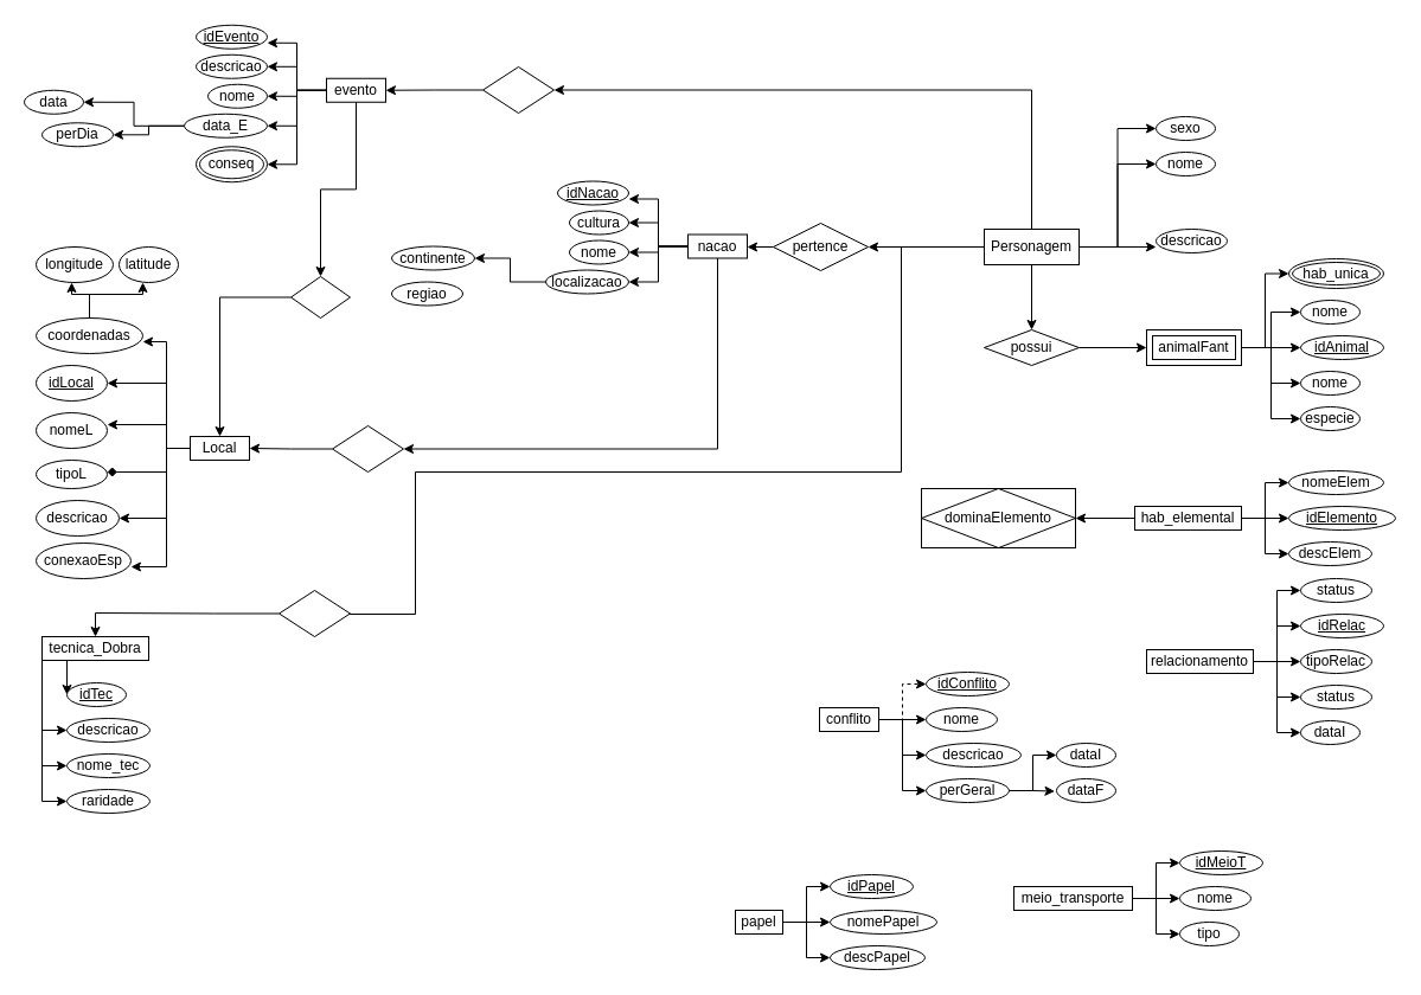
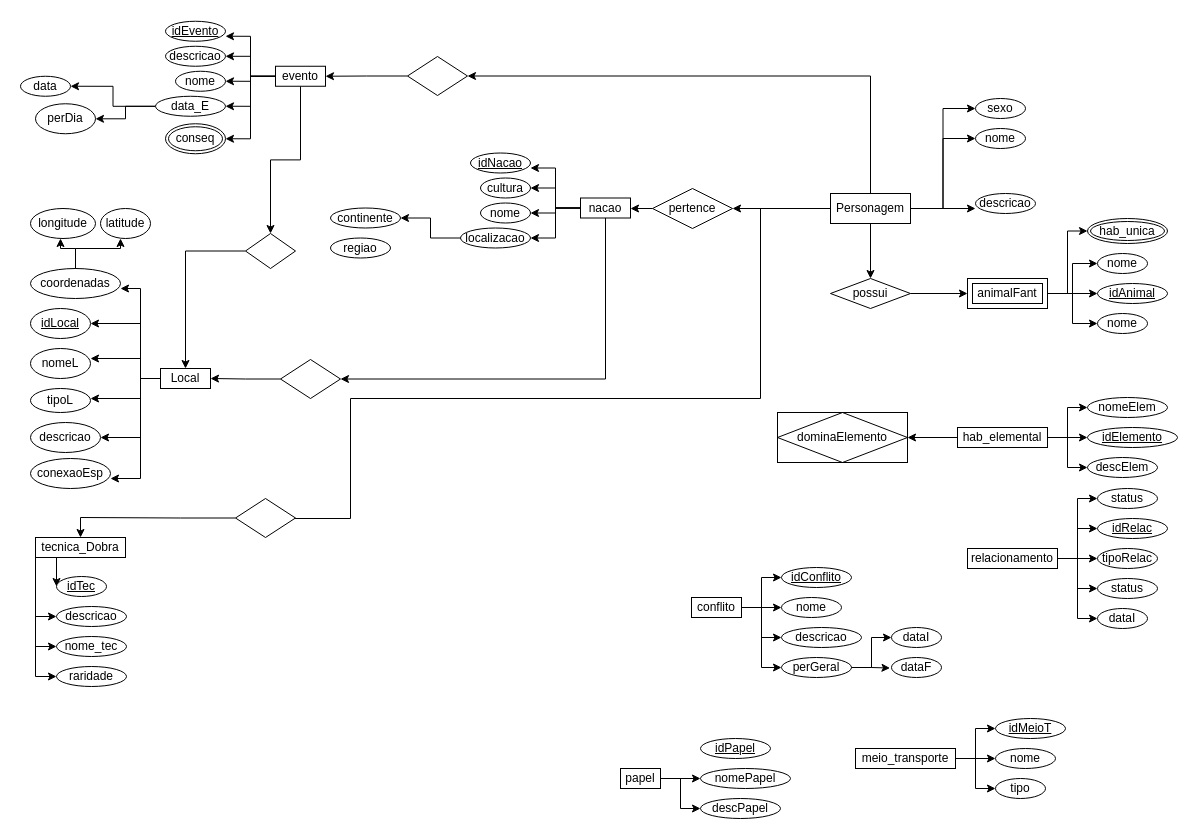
- <mxCell id="66" value="perDia" style="ellipse;whiteSpace=wrap;html=1;align=center;" vertex="1" parent="1"><mxGeometry x="35" y="103.25" width="60" height="20" as="geometry" /></mxCell>
+ <mxCell id="66" value="perDia" style="ellipse;whiteSpace=wrap;html=1;align=center;" vertex="1" parent="1"><mxGeometry x="35" y="103.25" width="60" height="30" as="geometry" /></mxCell>
- <mxCell id="117" style="edgeStyle=orthogonalEdgeStyle;rounded=0;orthogonalLoop=1;jettySize=auto;html=1;entryX=0;entryY=0.5;entryDx=0;entryDy=0;exitX=1;exitY=0.5;exitDx=0;exitDy=0;" edge="1" parent="1" source="127" target="122"><mxGeometry relative="1" as="geometry"><mxPoint x="1057" y="293" as="sourcePoint" /></mxGeometry></mxCell>
- <mxCell id="122" value="especie" style="ellipse;whiteSpace=wrap;html=1;align=center;" vertex="1" parent="1"><mxGeometry x="1097" y="343" width="50" height="20" as="geometry" /></mxCell>
- <mxCell id="25" style="edgeStyle=orthogonalEdgeStyle;rounded=0;orthogonalLoop=1;jettySize=auto;html=1;entryX=1;entryY=0.417;entryDx=0;entryDy=0;entryPerimeter=0;endArrow=diamond;" edge="1" parent="1" source="4" target="6"><mxGeometry relative="1" as="geometry"><Array as="points"><mxPoint x="140" y="378" /><mxPoint x="140" y="398" /></Array></mxGeometry></mxCell>
+ <mxCell id="25" style="edgeStyle=orthogonalEdgeStyle;rounded=0;orthogonalLoop=1;jettySize=auto;html=1;entryX=1;entryY=0.417;entryDx=0;entryDy=0;entryPerimeter=0;" edge="1" parent="1" source="4" target="6"><mxGeometry relative="1" as="geometry"><Array as="points"><mxPoint x="140" y="378" /><mxPoint x="140" y="398" /></Array></mxGeometry></mxCell>
- <mxCell id="82" style="edgeStyle=orthogonalEdgeStyle;rounded=0;orthogonalLoop=1;jettySize=auto;html=1;entryX=0;entryY=0.5;entryDx=0;entryDy=0;dashed=1;" edge="1" parent="1" source="86" target="88"><mxGeometry relative="1" as="geometry" /></mxCell>
+ <mxCell id="82" style="edgeStyle=orthogonalEdgeStyle;rounded=0;orthogonalLoop=1;jettySize=auto;html=1;entryX=0;entryY=0.5;entryDx=0;entryDy=0;" edge="1" parent="1" source="86" target="88"><mxGeometry relative="1" as="geometry" /></mxCell>
- <mxCell id="75" style="edgeStyle=orthogonalEdgeStyle;rounded=0;orthogonalLoop=1;jettySize=auto;html=1;entryX=0;entryY=0.5;entryDx=0;entryDy=0;" edge="1" parent="1" source="78" target="80"><mxGeometry relative="1" as="geometry" /></mxCell>
